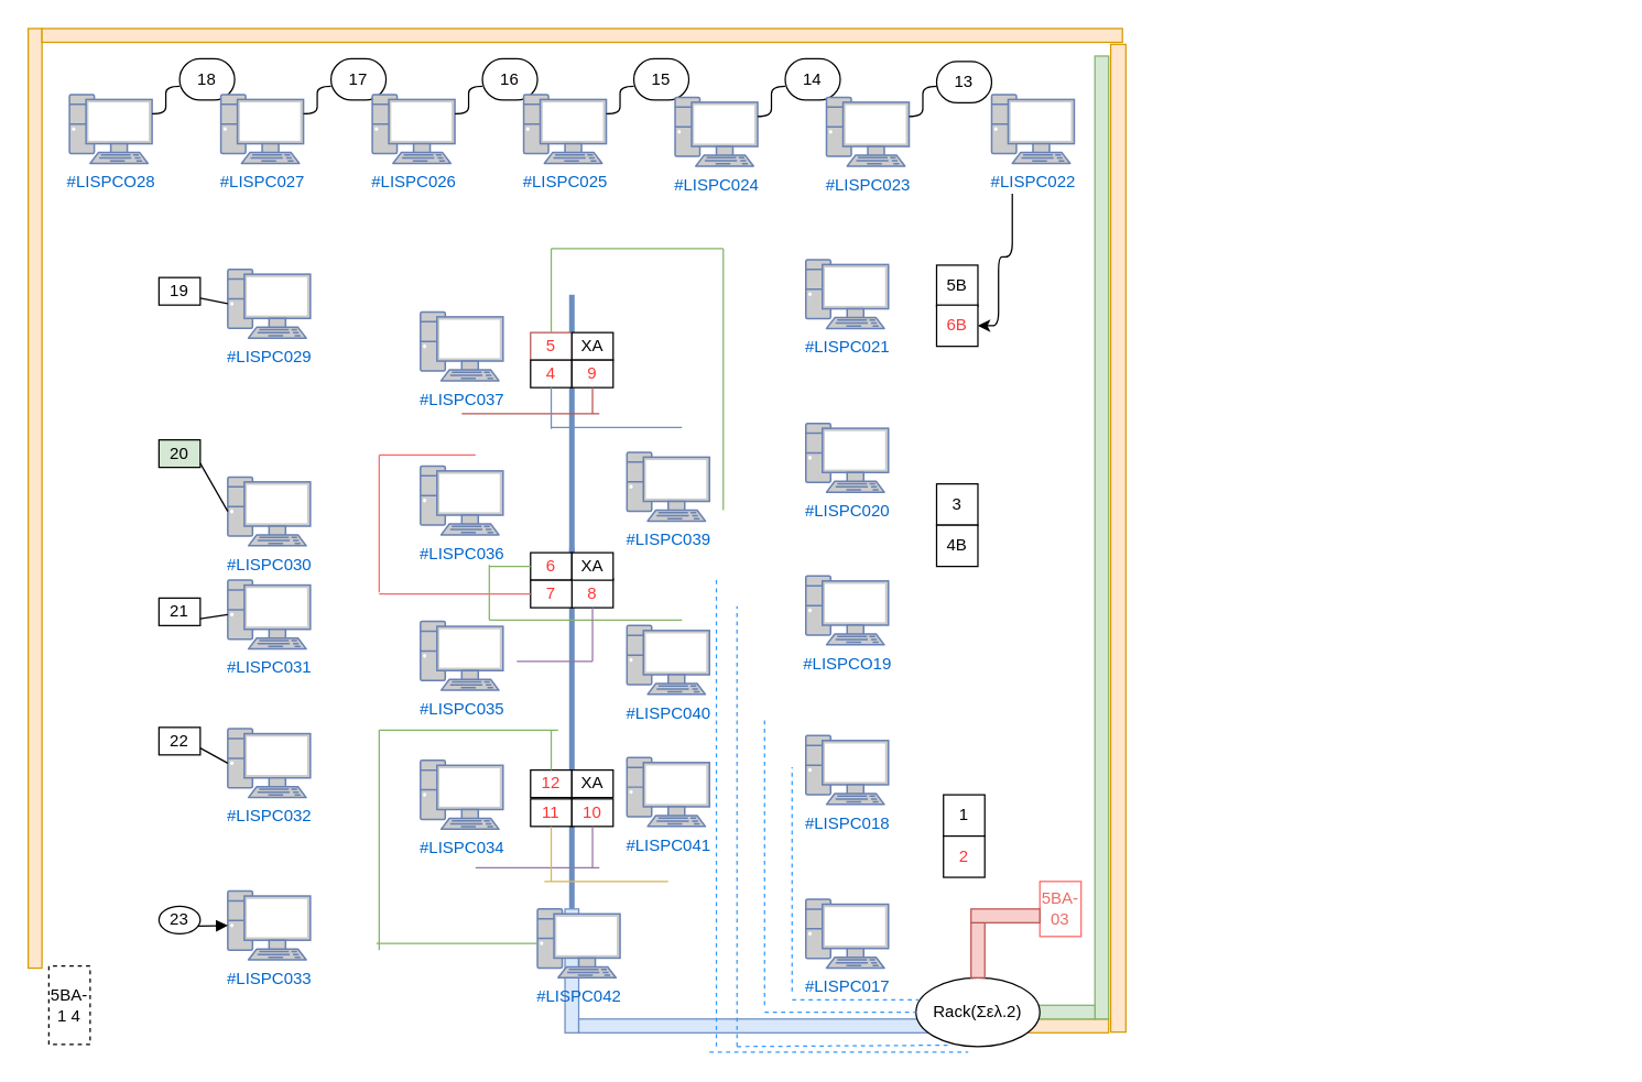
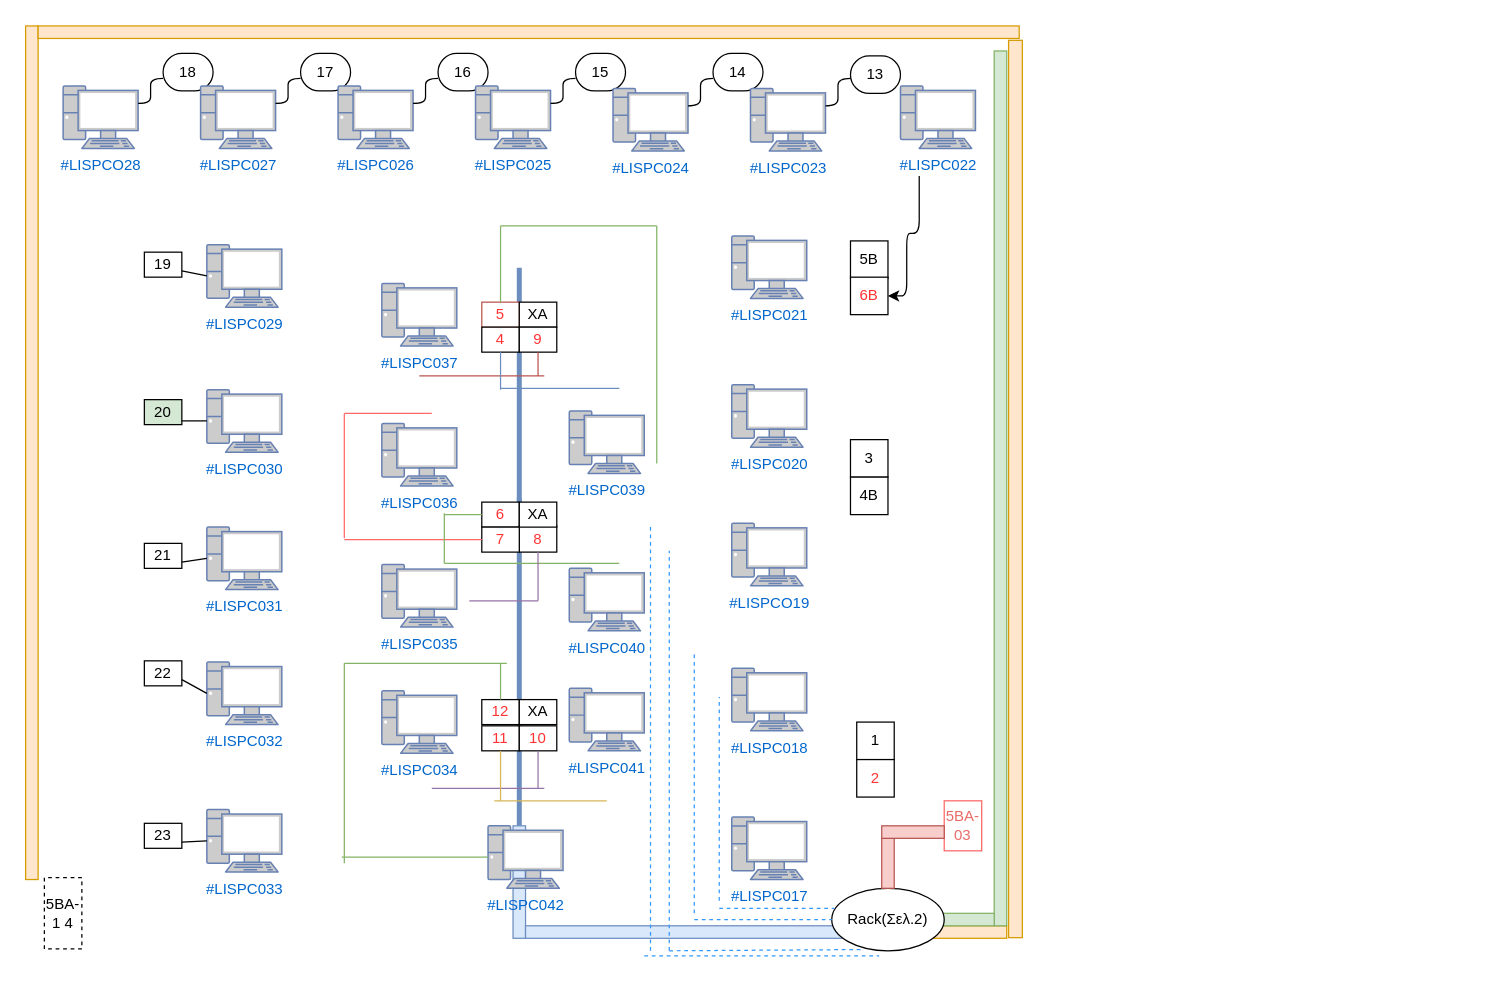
- <mxCell id="22" value="#LISPC030" style="fontColor=#0066CC;verticalAlign=top;verticalLabelPosition=bottom;labelPosition=center;align=center;html=1;outlineConnect=0;fillColor=#CCCCCC;strokeColor=#6881B3;gradientColor=none;gradientDirection=north;strokeWidth=2;shape=mxgraph.networks.pc;" parent="1" vertex="1"><mxGeometry x="165" y="346" width="60" height="50" as="geometry" /></mxCell>
+ <mxCell id="22" value="#LISPC030" style="fontColor=#0066CC;verticalAlign=top;verticalLabelPosition=bottom;labelPosition=center;align=center;html=1;outlineConnect=0;fillColor=#CCCCCC;strokeColor=#6881B3;gradientColor=none;gradientDirection=north;strokeWidth=2;shape=mxgraph.networks.pc;" parent="1" vertex="1"><mxGeometry x="165" y="311" width="60" height="50" as="geometry" /></mxCell>
- <mxCell id="52" value="23" style="ellipse;whiteSpace=wrap;html=1;" parent="1" vertex="1"><mxGeometry x="115" y="658" width="30" height="20" as="geometry" /></mxCell>
+ <mxCell id="52" value="23" style="rounded=0;whiteSpace=wrap;html=1;" parent="1" vertex="1"><mxGeometry x="115" y="658" width="30" height="20" as="geometry" /></mxCell>
- <mxCell id="80" value="" style="endArrow=block;html=1;entryX=0;entryY=0.5;entryDx=0;entryDy=0;entryPerimeter=0;exitX=1;exitY=0.75;exitDx=0;exitDy=0;" parent="1" source="52" target="25" edge="1"><mxGeometry width="50" height="50" relative="1" as="geometry"><mxPoint x="110" y="717" as="sourcePoint" /><mxPoint x="190" y="637" as="targetPoint" /></mxGeometry></mxCell>
+ <mxCell id="80" value="" style="endArrow=none;html=1;entryX=0;entryY=0.5;entryDx=0;entryDy=0;entryPerimeter=0;exitX=1;exitY=0.75;exitDx=0;exitDy=0;" parent="1" source="52" target="25" edge="1"><mxGeometry width="50" height="50" relative="1" as="geometry"><mxPoint x="110" y="717" as="sourcePoint" /><mxPoint x="190" y="637" as="targetPoint" /></mxGeometry></mxCell>
